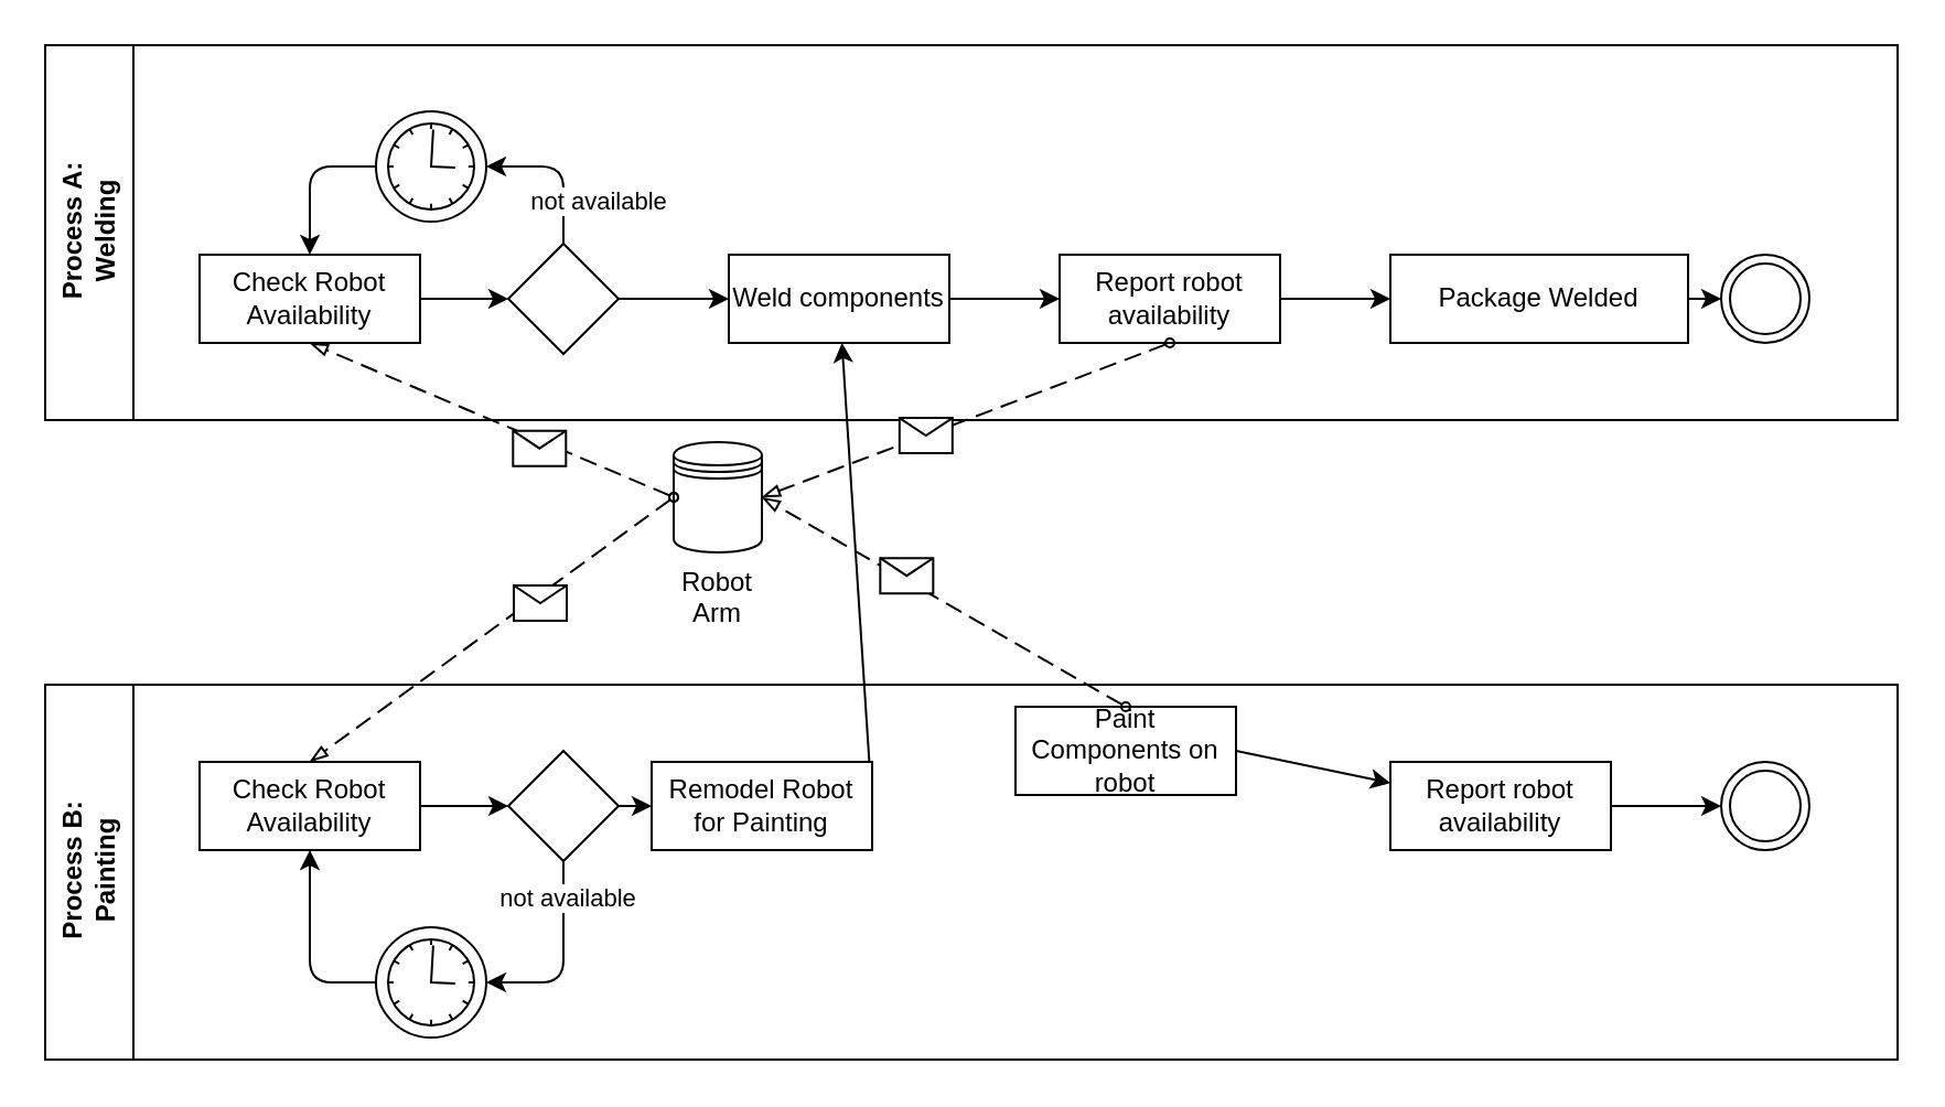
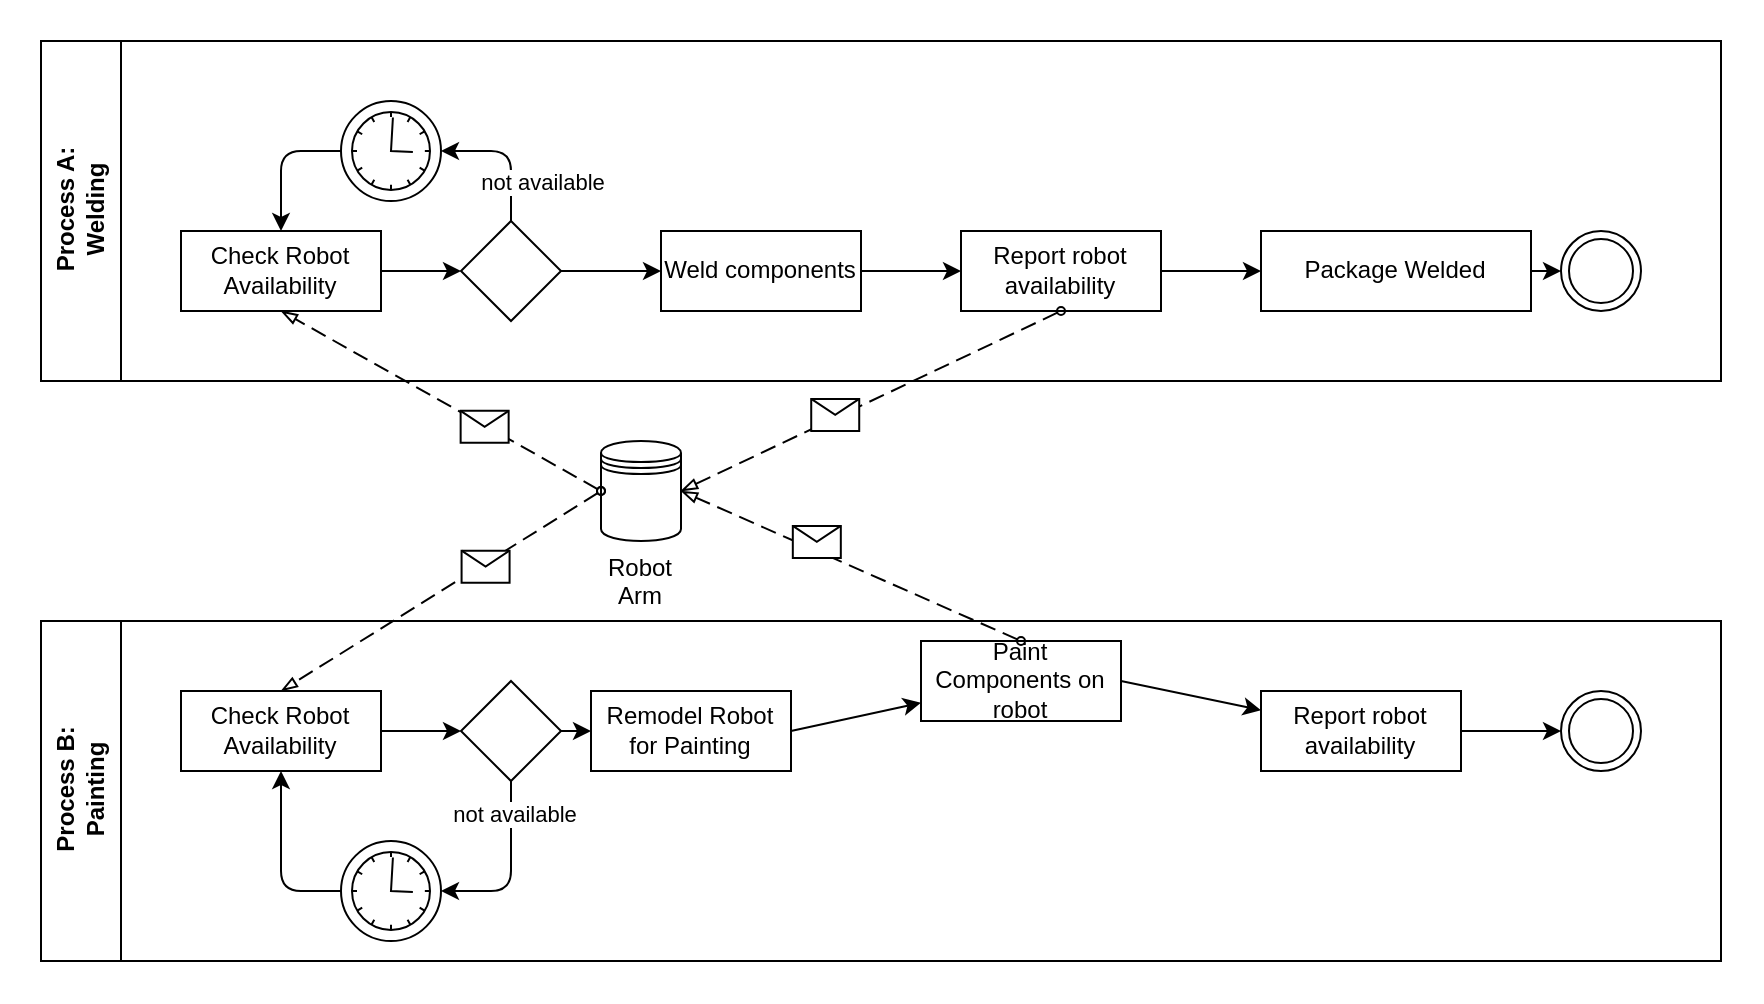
- <mxCell id="5" style="edgeStyle=none;html=1;exitX=1;exitY=0.5;exitDx=0;exitDy=0;" edge="1" parent="2" source="6" target="22"><mxGeometry relative="1" as="geometry" /></mxCell>
+ <mxCell id="5" style="edgeStyle=none;html=1;exitX=1;exitY=0.5;exitDx=0;exitDy=0;" edge="1" parent="2" source="6" target="8"><mxGeometry relative="1" as="geometry" /></mxCell>
- <mxCell id="34" value="Robot Arm" style="shape=datastore;whiteSpace=wrap;html=1;labelPosition=center;verticalLabelPosition=bottom;align=center;verticalAlign=top;" vertex="1" parent="1"><mxGeometry x="305" y="200" width="40" height="50" as="geometry" /></mxCell>
+ <mxCell id="34" value="Robot Arm" style="shape=datastore;whiteSpace=wrap;html=1;labelPosition=center;verticalLabelPosition=bottom;align=center;verticalAlign=top;" vertex="1" parent="1"><mxGeometry x="300" y="220" width="40" height="50" as="geometry" /></mxCell>
